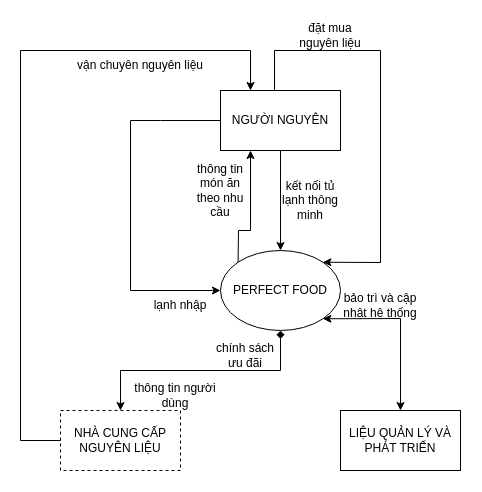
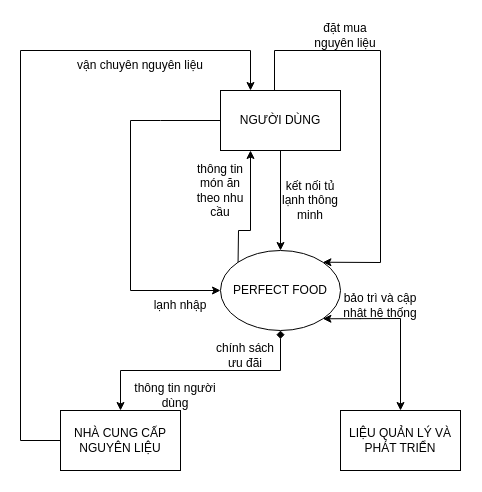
- <mxCell id="10" value="đặt mua nguyên liệu" style="text;html=1;strokeColor=none;fillColor=none;align=center;verticalAlign=middle;whiteSpace=wrap;rounded=0;" vertex="1" parent="1"><mxGeometry x="290" y="20" width="80" height="30" as="geometry" /></mxCell>
+ <mxCell id="10" value="đặt mua nguyên liệu" style="text;html=1;strokeColor=none;fillColor=none;align=center;verticalAlign=middle;whiteSpace=wrap;rounded=0;" vertex="1" parent="1"><mxGeometry x="305" y="20" width="80" height="30" as="geometry" /></mxCell>
- <mxCell id="4" value="NGƯỜI NGUYÊN" style="rounded=0;whiteSpace=wrap;html=1;" vertex="1" parent="1"><mxGeometry x="220" y="90" width="120" height="60" as="geometry" /></mxCell>
+ <mxCell id="4" value="NGƯỜI DÙNG" style="rounded=0;whiteSpace=wrap;html=1;" vertex="1" parent="1"><mxGeometry x="220" y="90" width="120" height="60" as="geometry" /></mxCell>
- <mxCell id="5" value="NHÀ CUNG CẤP NGUYÊN LIỆU" style="rounded=0;whiteSpace=wrap;html=1;dashed=1;" vertex="1" parent="1"><mxGeometry x="60" y="410" width="120" height="60" as="geometry" /></mxCell>
+ <mxCell id="5" value="NHÀ CUNG CẤP NGUYÊN LIỆU" style="rounded=0;whiteSpace=wrap;html=1;" vertex="1" parent="1"><mxGeometry x="60" y="410" width="120" height="60" as="geometry" /></mxCell>
